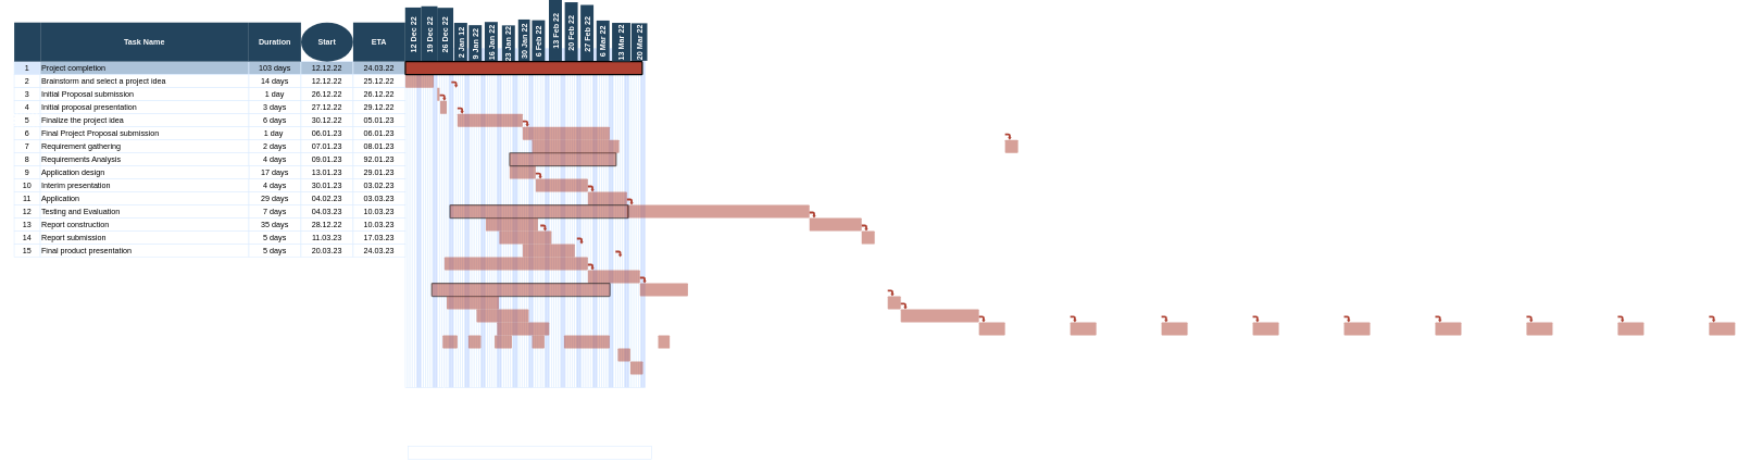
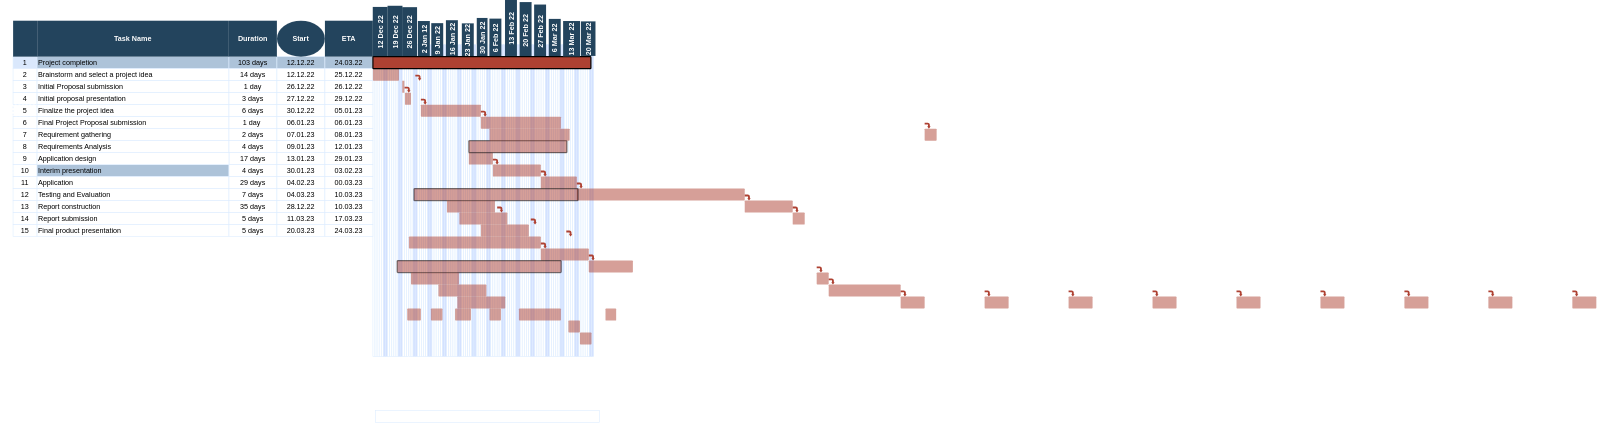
- <mxCell id="121" value="92.01.23" style="strokeColor=#DEEDFF;fillColor=#FFFFFF;" parent="1" vertex="1"><mxGeometry x="540.5" y="220" width="80.0" height="20" as="geometry" /></mxCell>
+ <mxCell id="121" value="12.01.23" style="strokeColor=#DEEDFF;fillColor=#FFFFFF;" parent="1" vertex="1"><mxGeometry x="540.5" y="220" width="80.0" height="20" as="geometry" /></mxCell>
- <mxCell id="132" value="Interim presentation" style="align=left;strokeColor=#DEEDFF" parent="1" vertex="1"><mxGeometry x="60.5" y="260" width="320.0" height="20" as="geometry" /></mxCell>
+ <mxCell id="132" value="Interim presentation" style="align=left;strokeColor=#DEEDFF;fillColor=#adc3d9;" parent="1" vertex="1"><mxGeometry x="60.5" y="260" width="320.0" height="20" as="geometry" /></mxCell>
- <mxCell id="139" value="03.03.23" style="strokeColor=#DEEDFF" parent="1" vertex="1"><mxGeometry x="540.5" y="280" width="80.0" height="20" as="geometry" /></mxCell>
+ <mxCell id="139" value="00.03.23" style="strokeColor=#DEEDFF" parent="1" vertex="1"><mxGeometry x="540.5" y="280" width="80.0" height="20" as="geometry" /></mxCell>
